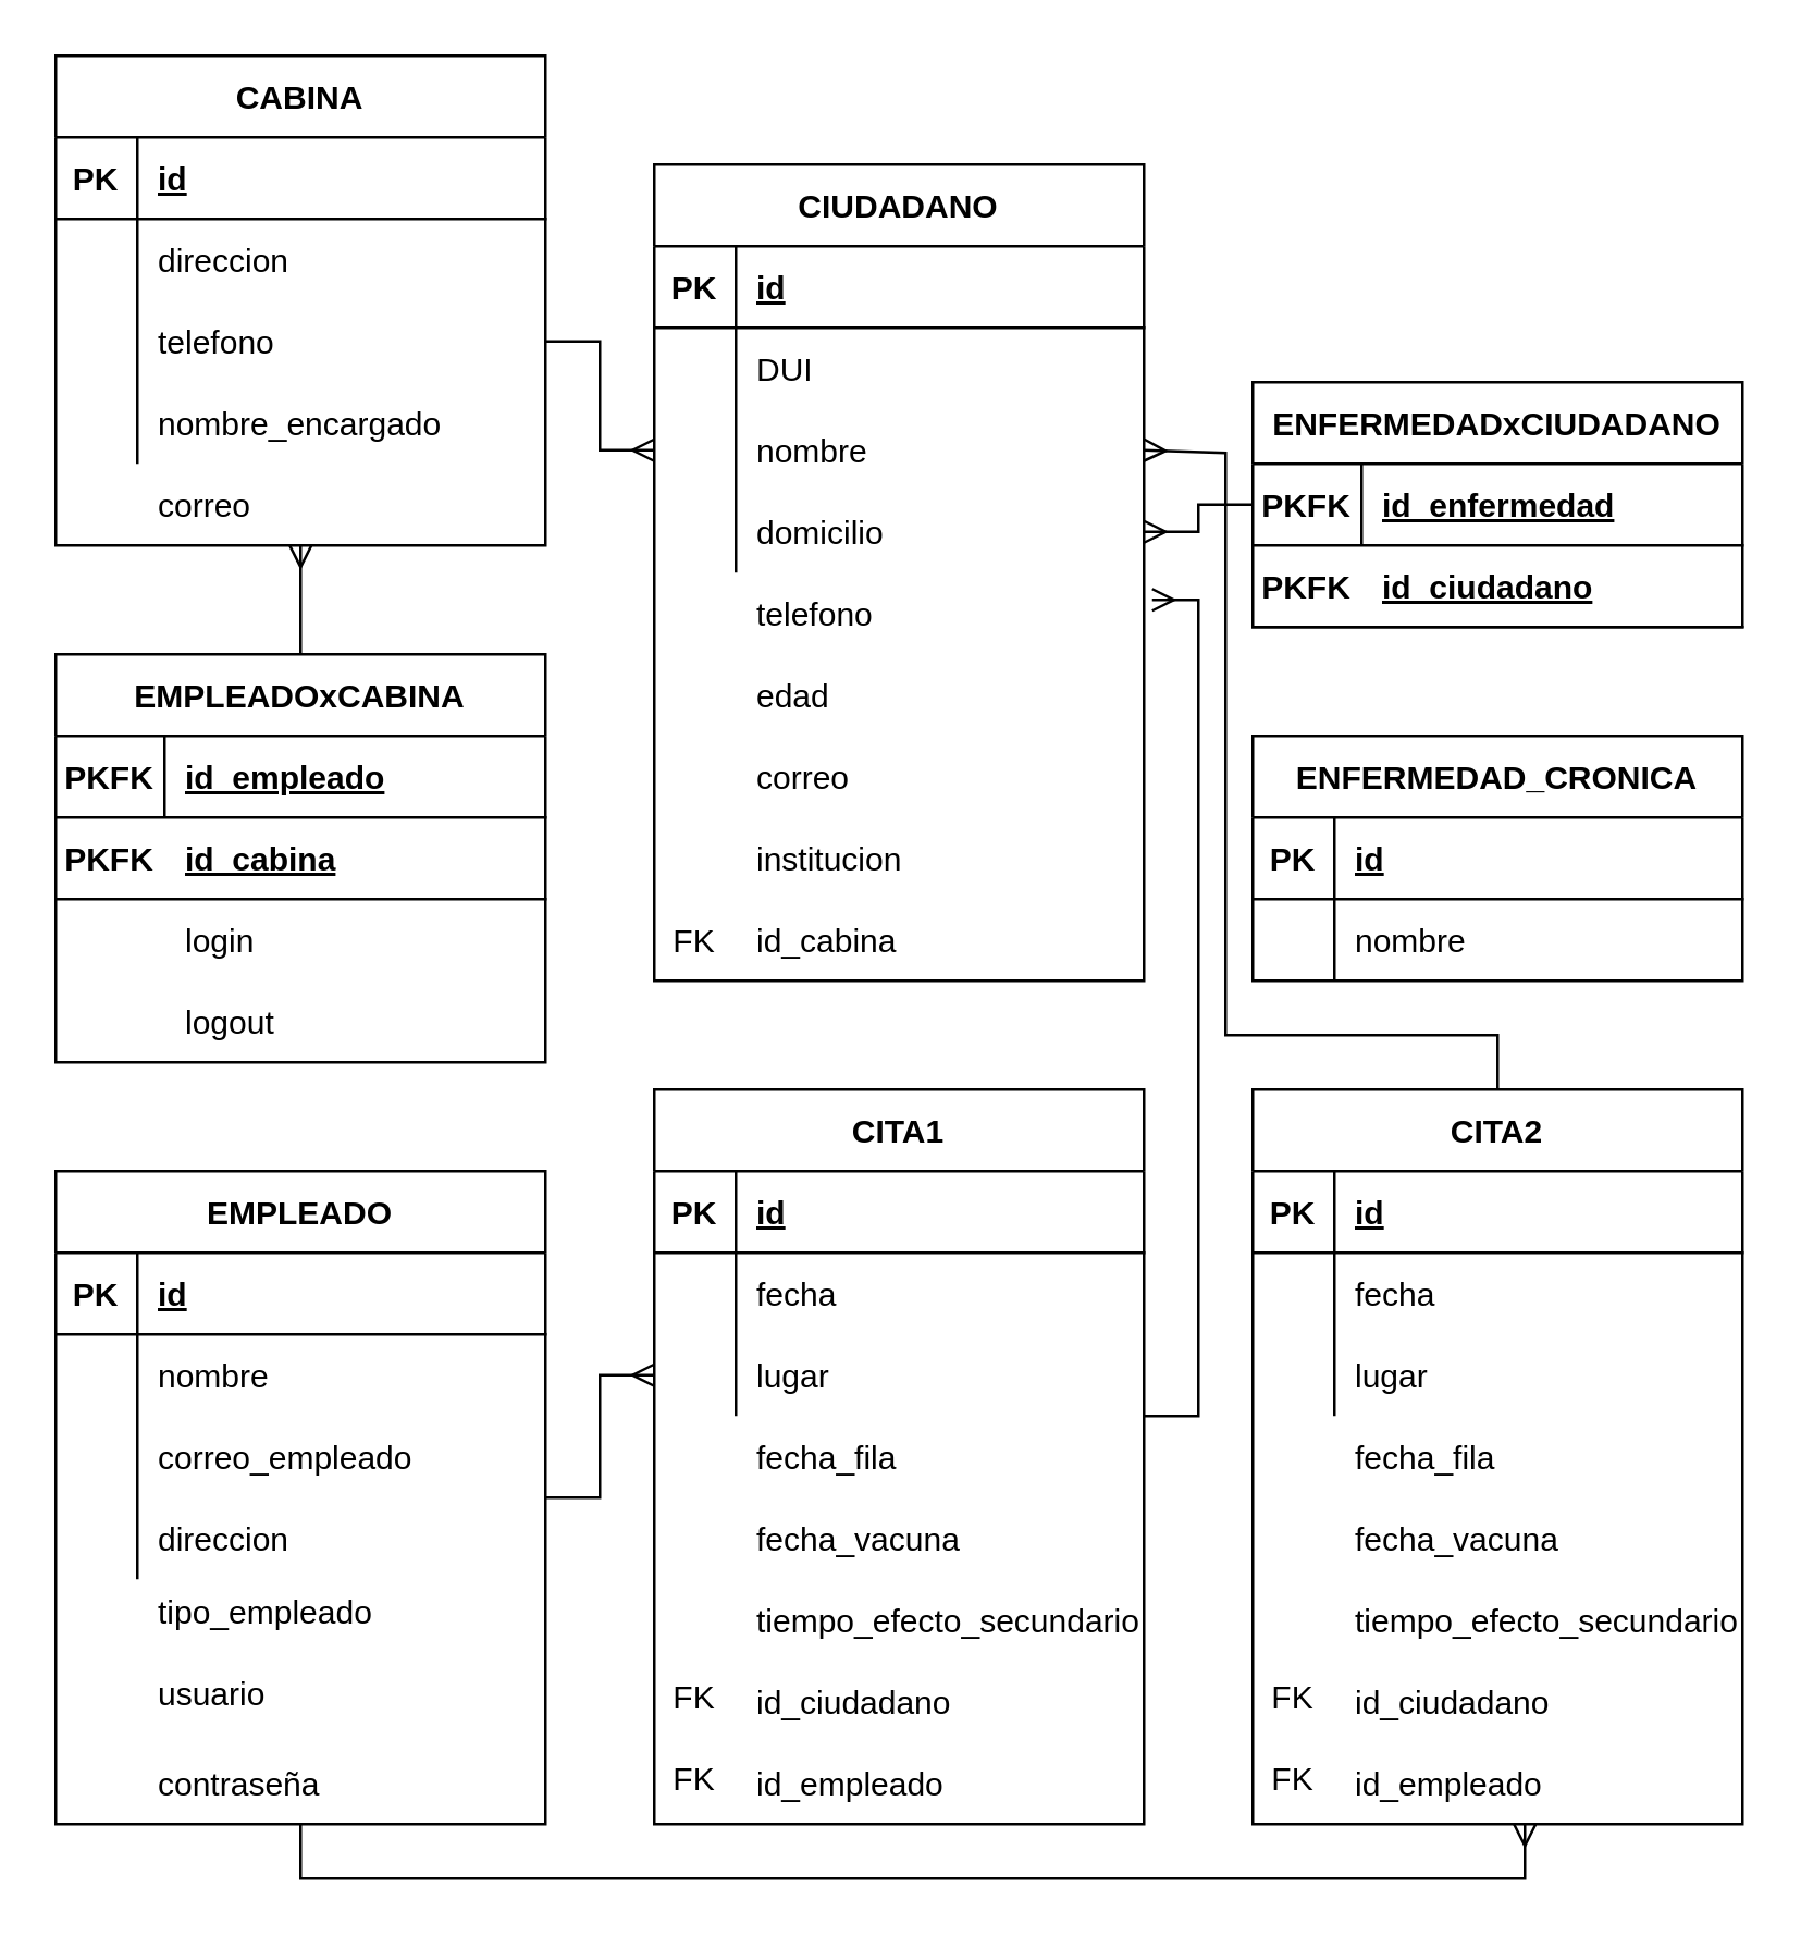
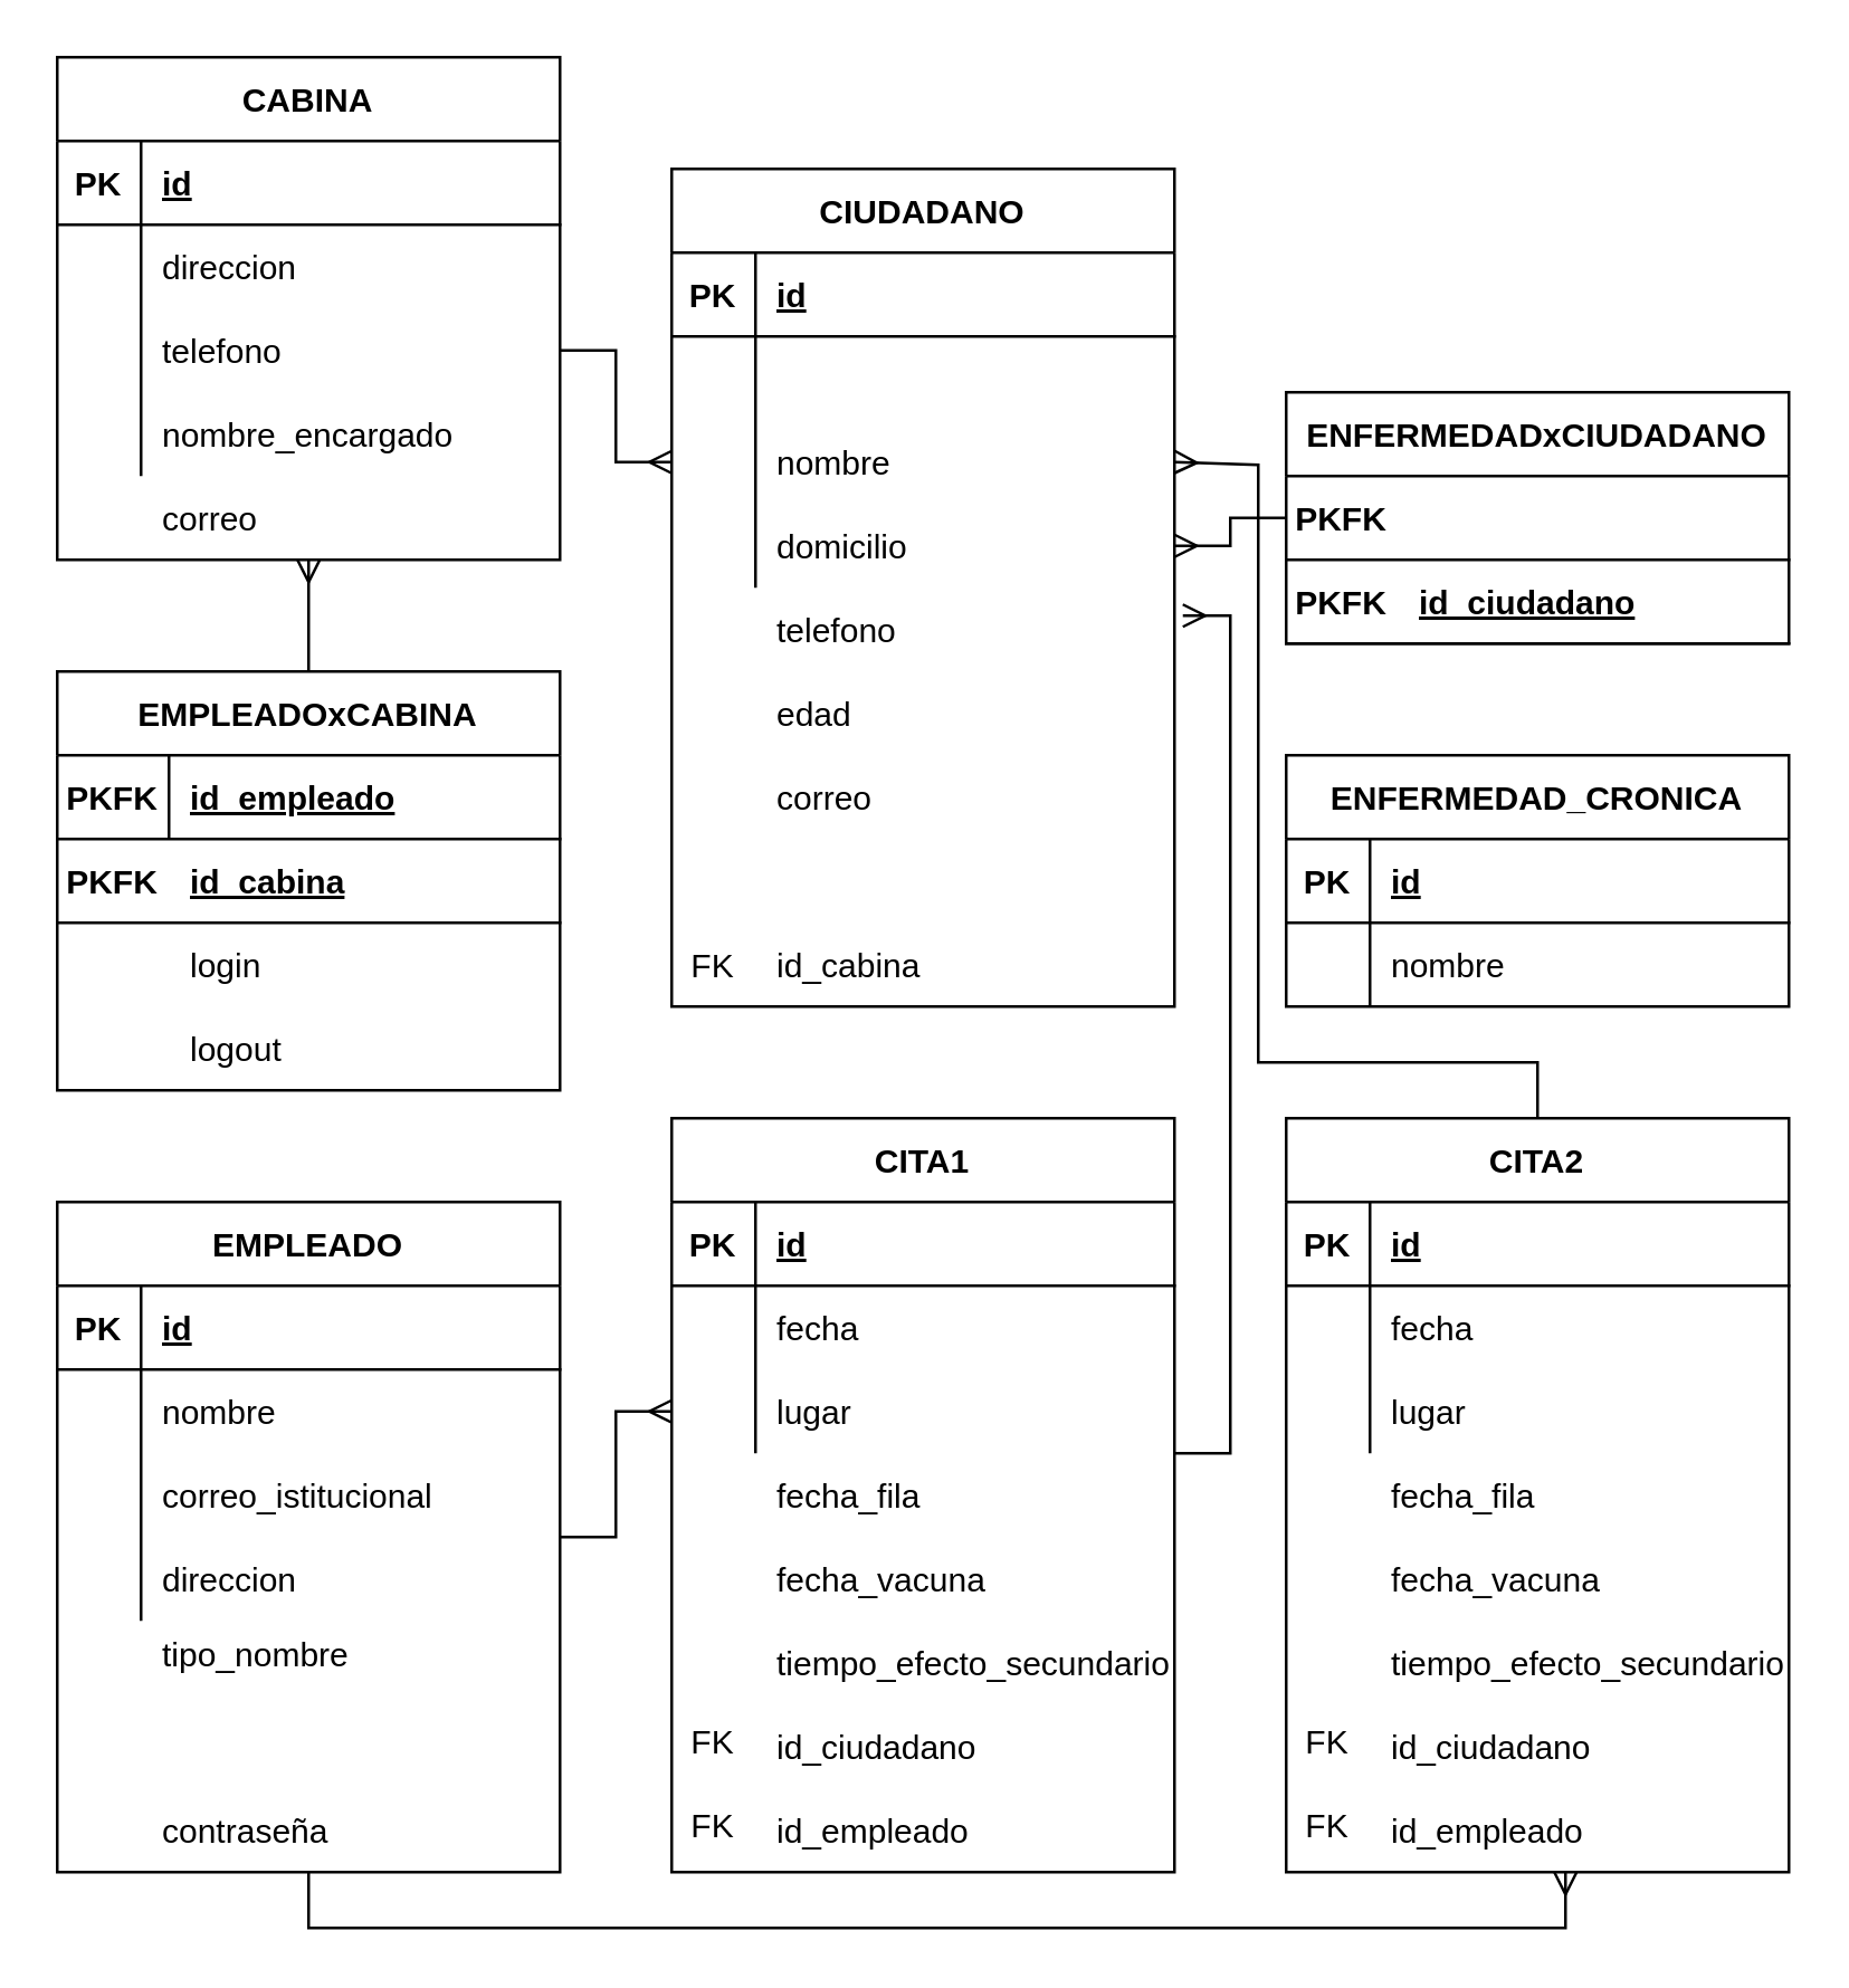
- <mxCell id="21" value="DUI" style="shape=partialRectangle;connectable=0;fillColor=none;top=0;left=0;bottom=0;right=0;align=left;spacingLeft=6;overflow=hidden;" parent="19" vertex="1"><mxGeometry x="30" width="150" height="30" as="geometry" /></mxCell>
- <mxCell id="152" value="id_enfermedad" style="shape=partialRectangle;connectable=0;fillColor=none;top=0;left=0;bottom=0;right=0;align=left;spacingLeft=6;fontStyle=5;overflow=hidden;" vertex="1" parent="150"><mxGeometry x="40" width="140" height="30" as="geometry" /></mxCell>
- <mxCell id="140" value="institucion" style="shape=partialRectangle;connectable=0;fillColor=none;top=0;left=0;bottom=0;right=0;align=left;spacingLeft=6;overflow=hidden;" parent="138" vertex="1"><mxGeometry x="30" width="150" height="30" as="geometry" /></mxCell>
- <mxCell id="42" value="correo_empleado" style="shape=partialRectangle;connectable=0;fillColor=none;top=0;left=0;bottom=0;right=0;align=left;spacingLeft=6;overflow=hidden;" parent="40" vertex="1"><mxGeometry x="30" width="150" height="30" as="geometry" /></mxCell>
+ <mxCell id="42" value="correo_istitucional" style="shape=partialRectangle;connectable=0;fillColor=none;top=0;left=0;bottom=0;right=0;align=left;spacingLeft=6;overflow=hidden;" parent="40" vertex="1"><mxGeometry x="30" width="150" height="30" as="geometry" /></mxCell>
- <mxCell id="71" value="tipo_empleado" style="shape=partialRectangle;connectable=0;fillColor=none;top=0;left=0;bottom=0;right=0;align=left;spacingLeft=6;overflow=hidden;" parent="1" vertex="1"><mxGeometry x="50" y="576.87" width="150" height="30" as="geometry" /></mxCell>
+ <mxCell id="71" value="tipo_nombre" style="shape=partialRectangle;connectable=0;fillColor=none;top=0;left=0;bottom=0;right=0;align=left;spacingLeft=6;overflow=hidden;" parent="1" vertex="1"><mxGeometry x="50" y="576.87" width="150" height="30" as="geometry" /></mxCell>
- <mxCell id="78" value="usuario" style="shape=partialRectangle;connectable=0;fillColor=none;top=0;left=0;bottom=0;right=0;align=left;spacingLeft=6;overflow=hidden;" parent="1" vertex="1"><mxGeometry x="50" y="606.87" width="150" height="30" as="geometry" /></mxCell>
